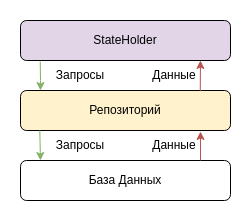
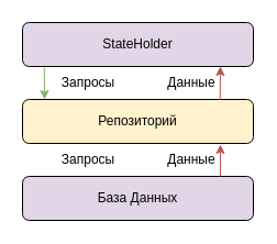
- <mxCell id="6" value="" style="endArrow=classic;html=1;rounded=0;entryX=0.095;entryY=0;entryDx=0;entryDy=0;entryPerimeter=0;exitX=0.092;exitY=1;exitDx=0;exitDy=0;exitPerimeter=0;fillColor=#d5e8d4;strokeColor=#82b366;" edge="1" parent="1" source="3" target="4"><mxGeometry width="50" height="50" relative="1" as="geometry"><mxPoint x="0" y="110" as="sourcePoint" /><mxPoint x="50" y="60" as="targetPoint" /></mxGeometry></mxCell>
- <mxCell id="4" value="База Данных" style="rounded=1;whiteSpace=wrap;html=1;" vertex="1" parent="1"><mxGeometry x="20" y="160" width="210" height="40" as="geometry" /></mxCell>
+ <mxCell id="4" value="База Данных" style="rounded=1;whiteSpace=wrap;html=1;fillColor=#e1d5e7;" vertex="1" parent="1"><mxGeometry x="20" y="160" width="210" height="40" as="geometry" /></mxCell>
